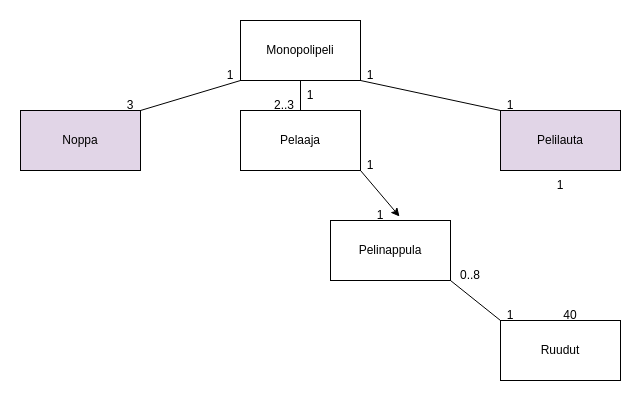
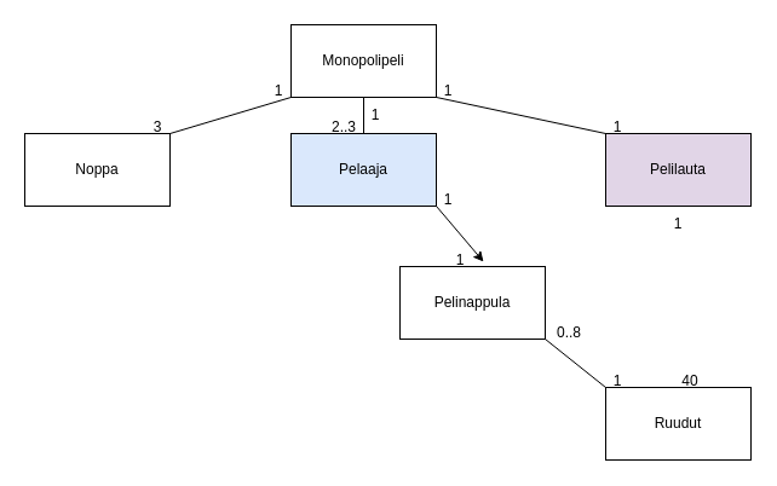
- <mxCell id="3" value="Noppa" style="rounded=0;whiteSpace=wrap;html=1;fillColor=#e1d5e7;" vertex="1" parent="1"><mxGeometry x="20" y="110" width="120" height="60" as="geometry" /></mxCell>
+ <mxCell id="3" value="Noppa" style="rounded=0;whiteSpace=wrap;html=1;" vertex="1" parent="1"><mxGeometry x="20" y="110" width="120" height="60" as="geometry" /></mxCell>
- <mxCell id="4" value="Pelaaja" style="rounded=0;whiteSpace=wrap;html=1;" vertex="1" parent="1"><mxGeometry x="240" y="110" width="120" height="60" as="geometry" /></mxCell>
+ <mxCell id="4" value="Pelaaja" style="rounded=0;whiteSpace=wrap;html=1;fillColor=#dae8fc;" vertex="1" parent="1"><mxGeometry x="240" y="110" width="120" height="60" as="geometry" /></mxCell>
